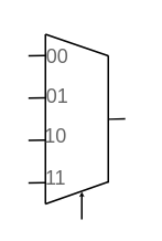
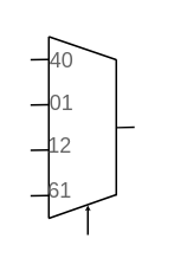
- <mxCell id="12" value="&lt;span style=&quot;color: rgb(102 , 102 , 102)&quot;&gt;&lt;font style=&quot;font-size: 12px&quot;&gt;00&lt;/font&gt;&lt;/span&gt;" style="text;html=1;align=center;verticalAlign=middle;resizable=0;points=[];autosize=1;" vertex="1" parent="3"><mxGeometry x="-5.149" y="4.021" width="25" height="19" as="geometry" /></mxCell>
+ <mxCell id="12" value="&lt;span style=&quot;color: rgb(102 , 102 , 102)&quot;&gt;&lt;font style=&quot;font-size: 12px&quot;&gt;40&lt;/font&gt;&lt;/span&gt;" style="text;html=1;align=center;verticalAlign=middle;resizable=0;points=[];autosize=1;" vertex="1" parent="3"><mxGeometry x="-5.149" y="4.021" width="25" height="19" as="geometry" /></mxCell>
- <mxCell id="14" value="&lt;span style=&quot;color: rgb(102 , 102 , 102)&quot;&gt;&lt;font style=&quot;font-size: 12px&quot;&gt;10&lt;/font&gt;&lt;/span&gt;" style="text;html=1;align=center;verticalAlign=middle;resizable=0;points=[];autosize=1;" vertex="1" parent="3"><mxGeometry x="-5.999" y="52.998" width="25" height="19" as="geometry" /></mxCell>
+ <mxCell id="14" value="&lt;span style=&quot;color: rgb(102 , 102 , 102)&quot;&gt;&lt;font style=&quot;font-size: 12px&quot;&gt;12&lt;/font&gt;&lt;/span&gt;" style="text;html=1;align=center;verticalAlign=middle;resizable=0;points=[];autosize=1;" vertex="1" parent="3"><mxGeometry x="-5.999" y="52.998" width="25" height="19" as="geometry" /></mxCell>
- <mxCell id="15" value="&lt;span style=&quot;color: rgb(102 , 102 , 102)&quot;&gt;&lt;font style=&quot;font-size: 12px&quot;&gt;11&lt;/font&gt;&lt;/span&gt;" style="text;html=1;align=center;verticalAlign=middle;resizable=0;points=[];autosize=1;" vertex="1" parent="3"><mxGeometry x="-5.999" y="77.997" width="24" height="19" as="geometry" /></mxCell>
+ <mxCell id="15" value="&lt;span style=&quot;color: rgb(102 , 102 , 102)&quot;&gt;&lt;font style=&quot;font-size: 12px&quot;&gt;61&lt;/font&gt;&lt;/span&gt;" style="text;html=1;align=center;verticalAlign=middle;resizable=0;points=[];autosize=1;" vertex="1" parent="3"><mxGeometry x="-5.999" y="77.997" width="24" height="19" as="geometry" /></mxCell>
